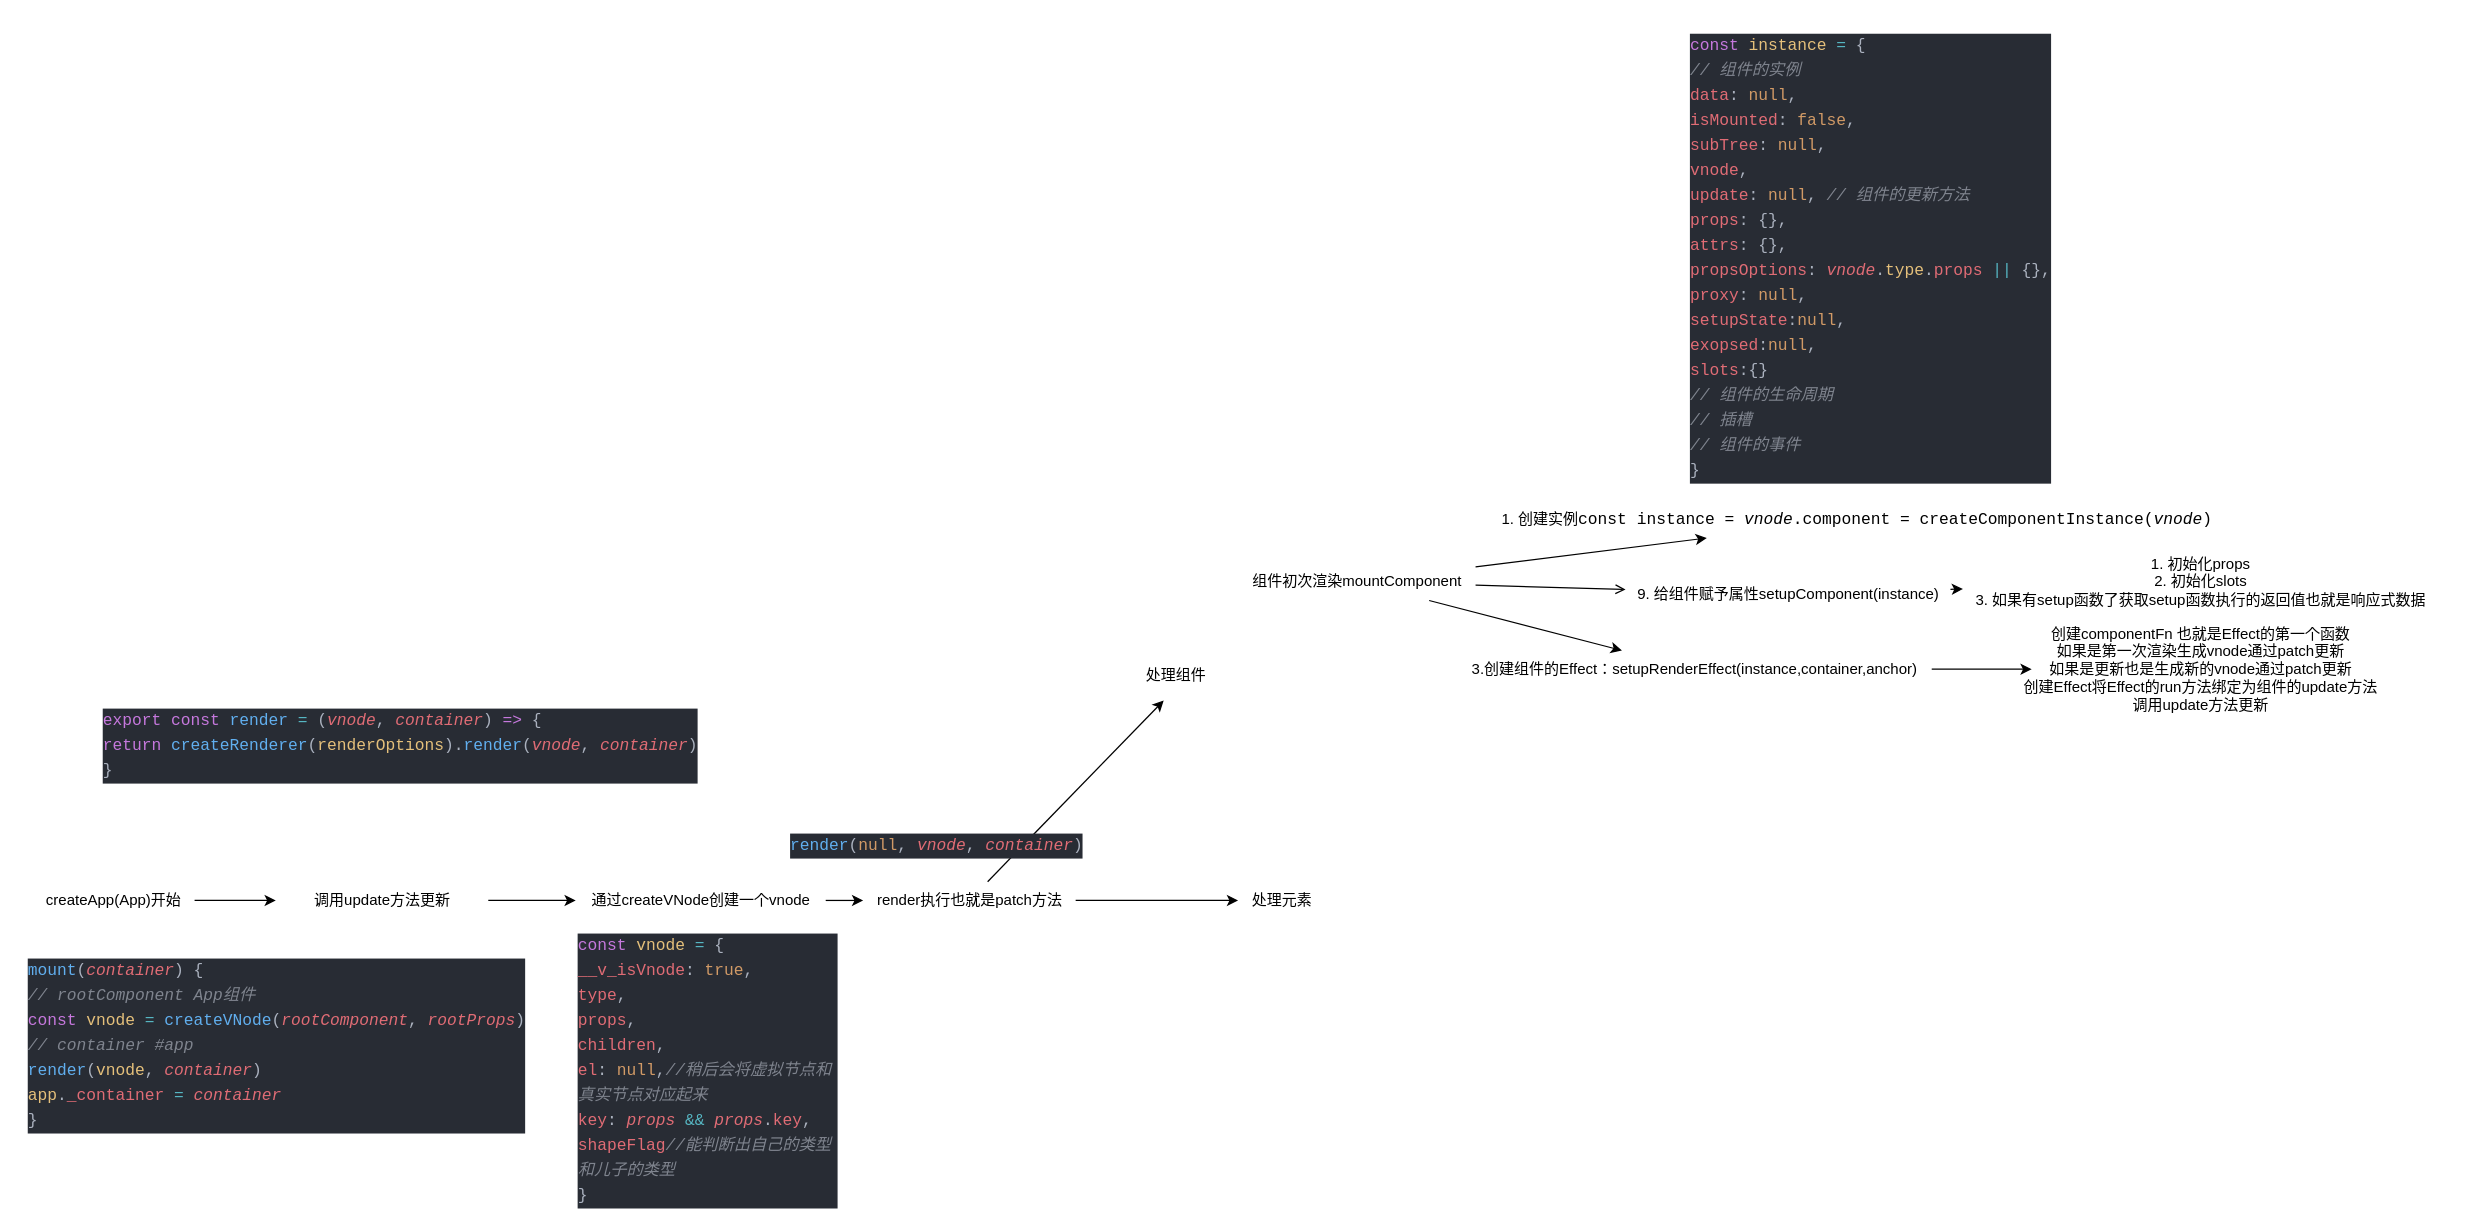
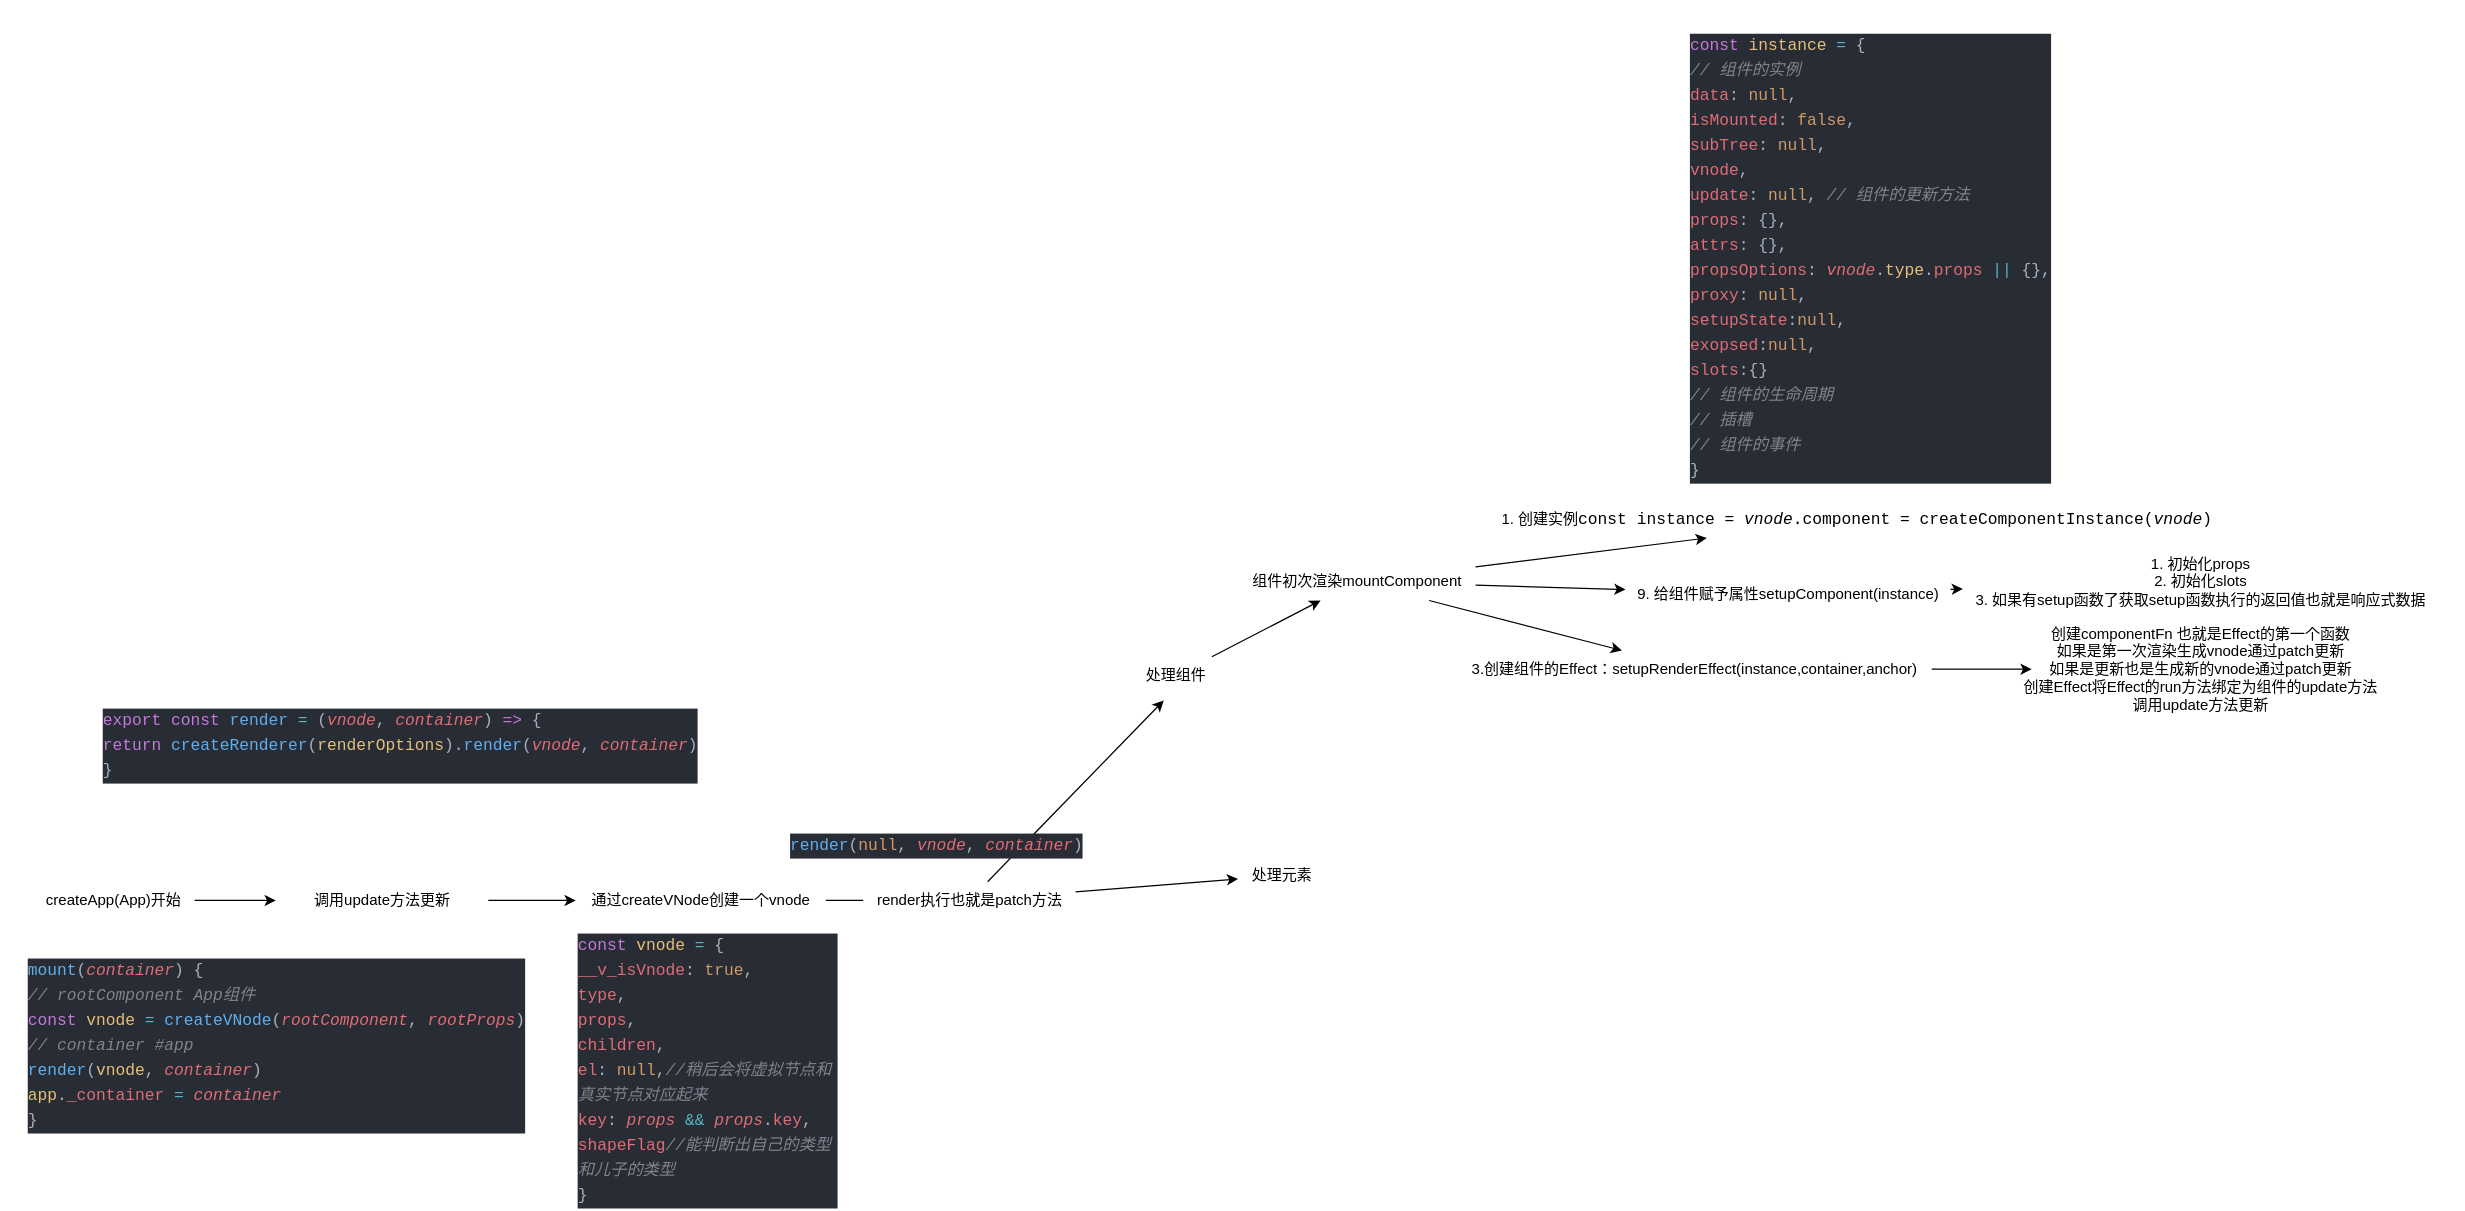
- <mxCell id="18" value="" style="edgeStyle=none;html=1;fontColor=#000000;endArrow=open;" edge="1" parent="1" source="20" target="23"><mxGeometry relative="1" as="geometry" /></mxCell>
+ <mxCell id="18" value="" style="edgeStyle=none;html=1;fontColor=#000000;" edge="1" parent="1" source="20" target="23"><mxGeometry relative="1" as="geometry" /></mxCell>
+ <mxCell id="15" value="" style="edgeStyle=none;html=1;fontColor=#000000;" edge="1" parent="1" source="16" target="20"><mxGeometry relative="1" as="geometry" /></mxCell>
- <mxCell id="8" value="" style="edgeStyle=none;html=1;fontColor=#000000;" edge="1" parent="1" source="9" target="13"><mxGeometry relative="1" as="geometry" /></mxCell>
+ <mxCell id="8" value="" style="edgeStyle=none;html=1;fontColor=#000000;endArrow=none;" edge="1" parent="1" source="9" target="13"><mxGeometry relative="1" as="geometry" /></mxCell>
- <mxCell id="29" value="处理元素" style="text;html=1;align=center;verticalAlign=middle;resizable=0;points=[];autosize=1;strokeColor=none;fillColor=none;fontColor=#000000;" vertex="1" parent="1"><mxGeometry x="990" y="705" width="70" height="30" as="geometry" /></mxCell>
+ <mxCell id="29" value="处理元素" style="text;html=1;align=center;verticalAlign=middle;resizable=0;points=[];autosize=1;strokeColor=none;fillColor=none;fontColor=#000000;" vertex="1" parent="1"><mxGeometry x="990" y="685" width="70" height="30" as="geometry" /></mxCell>
